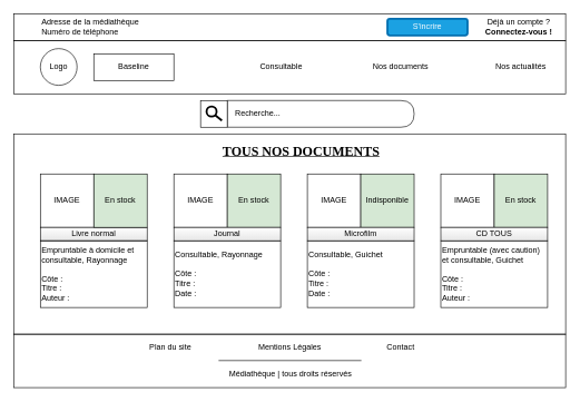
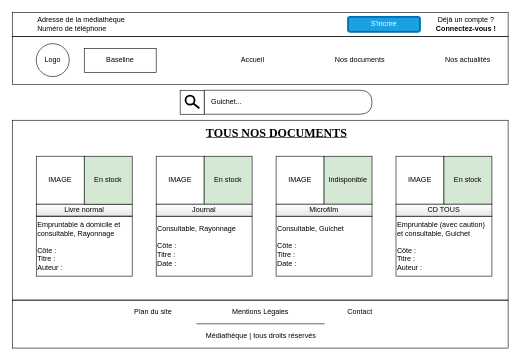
- <mxCell id="25" value="Consultable" style="text;html=1;strokeColor=none;fillColor=none;align=center;verticalAlign=middle;whiteSpace=wrap;rounded=0;" parent="1" vertex="1"><mxGeometry x="381" y="80" width="80" height="40" as="geometry" /></mxCell>
+ <mxCell id="25" value="Accueil" style="text;html=1;strokeColor=none;fillColor=none;align=center;verticalAlign=middle;whiteSpace=wrap;rounded=0;" parent="1" vertex="1"><mxGeometry x="381" y="80" width="80" height="40" as="geometry" /></mxCell>
- <mxCell id="3" value="&lt;span&gt;&amp;nbsp; &amp;nbsp;Recherche...&lt;/span&gt;" style="shape=delay;whiteSpace=wrap;html=1;strokeColor=#000000;fillColor=#ffffff;align=left;" parent="1" vertex="1"><mxGeometry x="340" y="150" width="280" height="40" as="geometry" /></mxCell>
+ <mxCell id="3" value="&lt;span&gt;&amp;nbsp; &amp;nbsp;Guichet...&lt;/span&gt;" style="shape=delay;whiteSpace=wrap;html=1;strokeColor=#000000;fillColor=#ffffff;align=left;" parent="1" vertex="1"><mxGeometry x="340" y="150" width="280" height="40" as="geometry" /></mxCell>
- <mxCell id="9" value="&lt;font size=&quot;1&quot; face=&quot;Verdana&quot;&gt;&lt;u&gt;&lt;b style=&quot;font-size: 20px&quot;&gt;TOUS NOS DOCUMENTS&lt;/b&gt;&lt;/u&gt;&lt;/font&gt;" style="text;html=1;strokeColor=none;fillColor=none;align=center;verticalAlign=middle;whiteSpace=wrap;rounded=0;" parent="1" vertex="1"><mxGeometry x="291" y="215" width="320" height="20" as="geometry" /></mxCell>
+ <mxCell id="9" value="&lt;font size=&quot;1&quot; face=&quot;Verdana&quot;&gt;&lt;u&gt;&lt;b style=&quot;font-size: 20px&quot;&gt;TOUS NOS DOCUMENTS&lt;/b&gt;&lt;/u&gt;&lt;/font&gt;" style="text;html=1;strokeColor=none;fillColor=none;align=center;verticalAlign=middle;whiteSpace=wrap;rounded=0;" parent="1" vertex="1"><mxGeometry x="301" y="210" width="320" height="20" as="geometry" /></mxCell>
